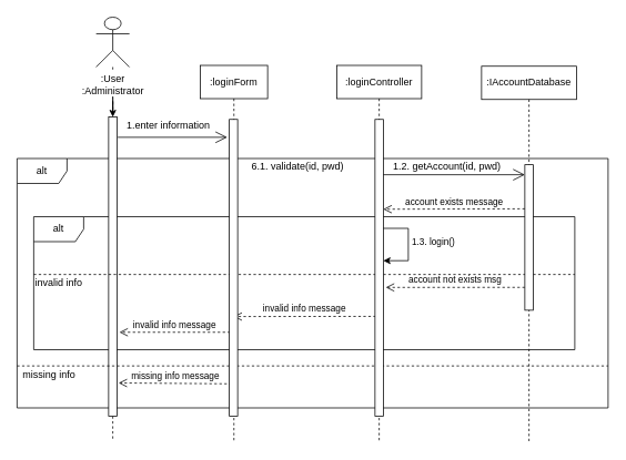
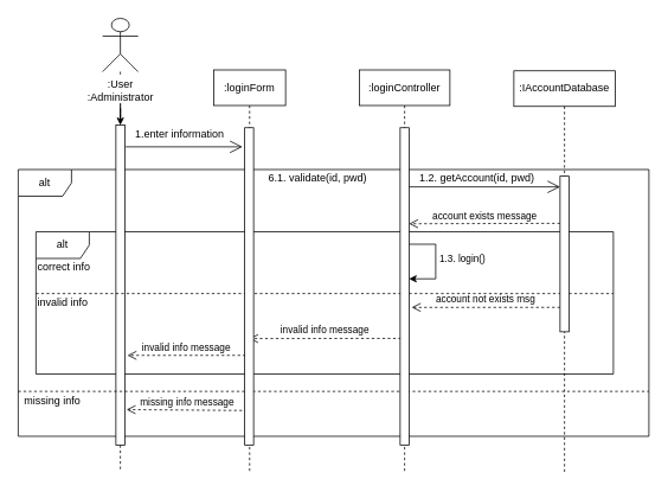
+ <mxCell id="19" value="correct info" style="text;html=1;resizable=0;points=[];autosize=1;align=left;verticalAlign=top;spacingTop=-4;" parent="1" vertex="1"><mxGeometry x="40" y="290" width="70" height="20" as="geometry" /></mxCell>
